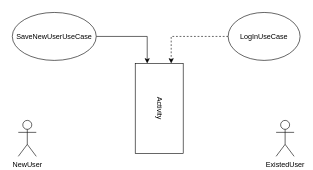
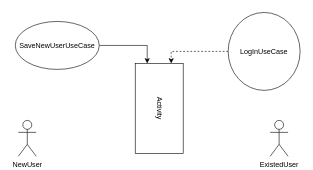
- <mxCell id="6" value="SaveNewUserUseCase" style="ellipse;whiteSpace=wrap;html=1;" vertex="1" parent="1"><mxGeometry x="20" y="20" width="140" height="80" as="geometry" /></mxCell>
+ <mxCell id="6" value="SaveNewUserUseCase" style="ellipse;whiteSpace=wrap;html=1;" vertex="1" parent="1"><mxGeometry x="25" y="35" width="140" height="80" as="geometry" /></mxCell>
- <mxCell id="8" value="LogInUseCase" style="ellipse;whiteSpace=wrap;html=1;" vertex="1" parent="1"><mxGeometry x="380" y="20" width="120" height="80" as="geometry" /></mxCell>
+ <mxCell id="8" value="LogInUseCase" style="ellipse;whiteSpace=wrap;html=1;" vertex="1" parent="1"><mxGeometry x="380" y="20" width="120" height="130" as="geometry" /></mxCell>
- <mxCell id="3" value="ExistedUser" style="shape=umlActor;verticalLabelPosition=bottom;verticalAlign=top;html=1;outlineConnect=0;labelPosition=center;align=center;" vertex="1" parent="1"><mxGeometry x="460" y="200" width="30" height="60" as="geometry" /></mxCell>
+ <mxCell id="3" value="ExistedUser" style="shape=umlActor;verticalLabelPosition=bottom;verticalAlign=top;html=1;outlineConnect=0;labelPosition=center;align=center;" vertex="1" parent="1"><mxGeometry x="450" y="200" width="30" height="60" as="geometry" /></mxCell>
